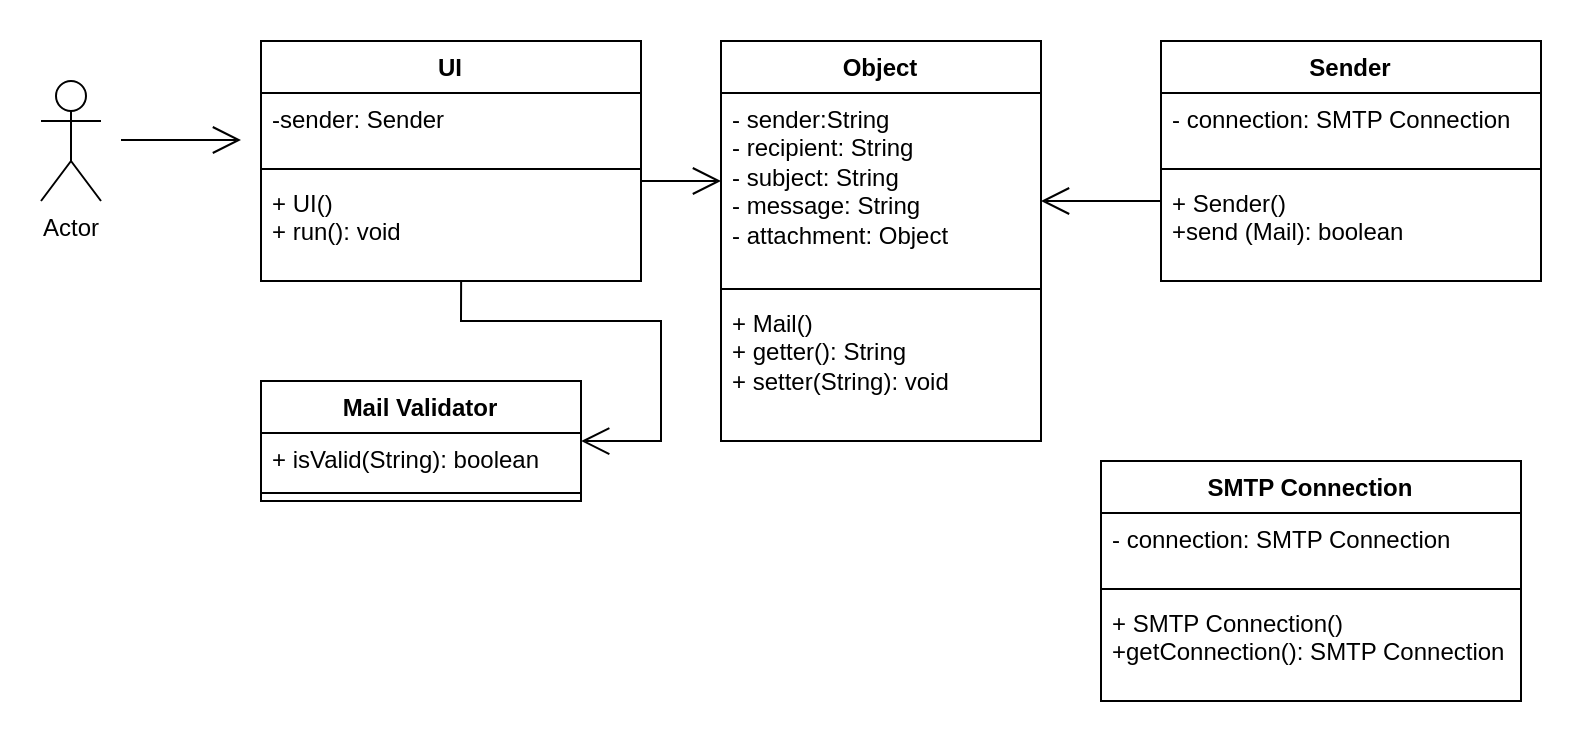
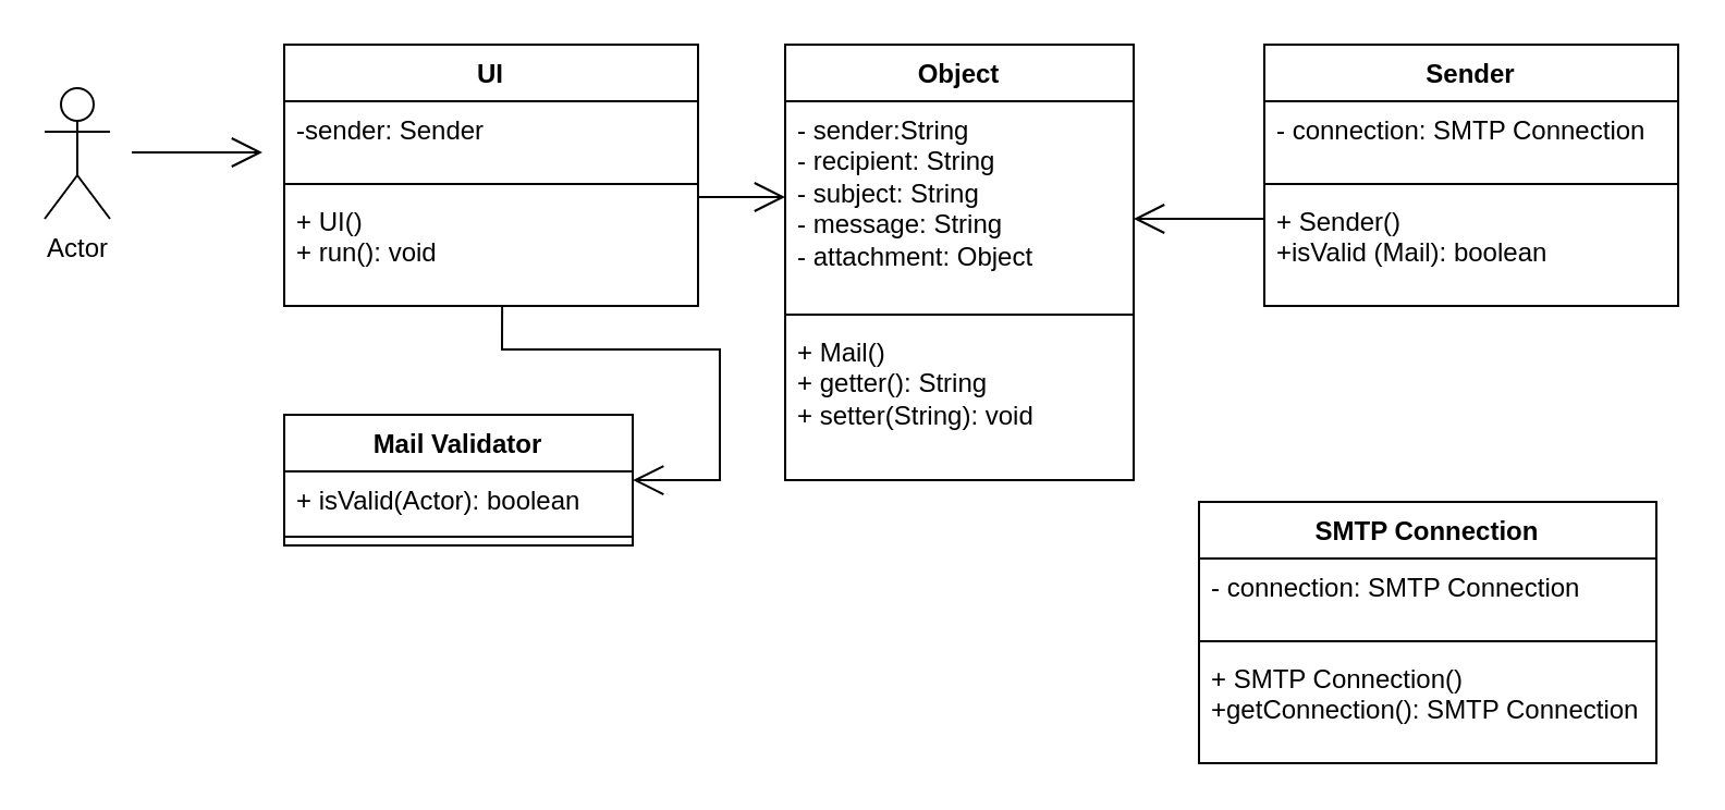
- <mxCell id="9" value="+ Sender()&lt;br&gt;+send (Mail): boolean" style="text;strokeColor=none;fillColor=none;align=left;verticalAlign=top;spacingLeft=4;spacingRight=4;overflow=hidden;rotatable=0;points=[[0,0.5],[1,0.5]];portConstraint=eastwest;whiteSpace=wrap;html=1;" vertex="1" parent="6"><mxGeometry y="68" width="190" height="52" as="geometry" /></mxCell>
+ <mxCell id="9" value="+ Sender()&lt;br&gt;+isValid (Mail): boolean" style="text;strokeColor=none;fillColor=none;align=left;verticalAlign=top;spacingLeft=4;spacingRight=4;overflow=hidden;rotatable=0;points=[[0,0.5],[1,0.5]];portConstraint=eastwest;whiteSpace=wrap;html=1;" vertex="1" parent="6"><mxGeometry y="68" width="190" height="52" as="geometry" /></mxCell>
- <mxCell id="21" value="+ isValid(String): boolean" style="text;strokeColor=none;fillColor=none;align=left;verticalAlign=top;spacingLeft=4;spacingRight=4;overflow=hidden;rotatable=0;points=[[0,0.5],[1,0.5]];portConstraint=eastwest;whiteSpace=wrap;html=1;" vertex="1" parent="20"><mxGeometry y="26" width="160" height="26" as="geometry" /></mxCell>
+ <mxCell id="21" value="+ isValid(Actor): boolean" style="text;strokeColor=none;fillColor=none;align=left;verticalAlign=top;spacingLeft=4;spacingRight=4;overflow=hidden;rotatable=0;points=[[0,0.5],[1,0.5]];portConstraint=eastwest;whiteSpace=wrap;html=1;" vertex="1" parent="20"><mxGeometry y="26" width="160" height="26" as="geometry" /></mxCell>
